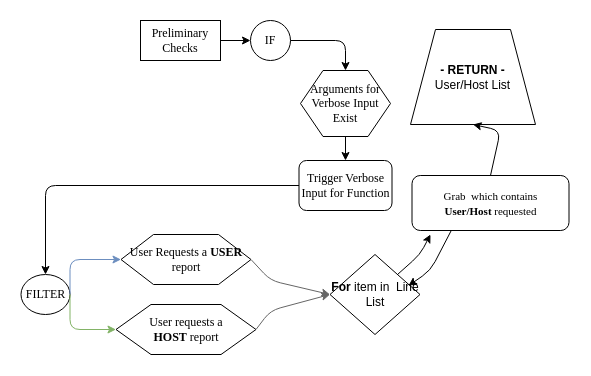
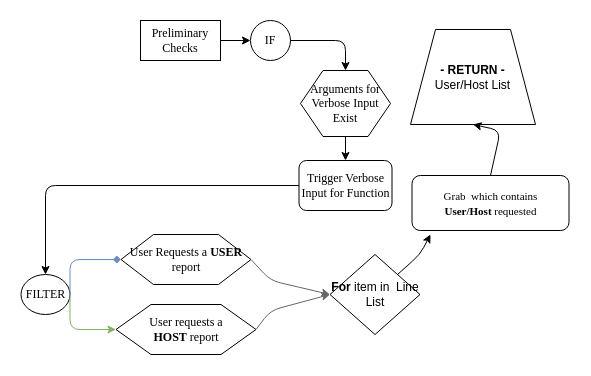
- <mxCell id="22" value="" style="endArrow=classic;html=1;exitX=0.25;exitY=1;exitDx=0;exitDy=0;entryX=0.872;entryY=0.39;entryDx=0;entryDy=0;entryPerimeter=0;" edge="1" parent="1" source="19" target="17"><mxGeometry width="50" height="50" relative="1" as="geometry"><mxPoint x="450" y="310" as="sourcePoint" /><mxPoint x="500" y="260" as="targetPoint" /><Array as="points"><mxPoint x="430" y="270" /></Array></mxGeometry></mxCell>
- <mxCell id="13" value="" style="endArrow=classic;html=1;exitX=1;exitY=0.5;exitDx=0;exitDy=0;entryX=0;entryY=0.5;entryDx=0;entryDy=0;fillColor=#dae8fc;strokeColor=#6c8ebf;" parent="1" source="12" target="9" edge="1"><mxGeometry width="50" height="50" relative="1" as="geometry"><mxPoint x="69.5" y="374" as="sourcePoint" /><mxPoint x="119.5" y="324" as="targetPoint" /><Array as="points"><mxPoint x="69.5" y="259" /></Array></mxGeometry></mxCell>
+ <mxCell id="13" value="" style="endArrow=diamond;html=1;exitX=1;exitY=0.5;exitDx=0;exitDy=0;entryX=0;entryY=0.5;entryDx=0;entryDy=0;fillColor=#dae8fc;strokeColor=#6c8ebf;" parent="1" source="12" target="9" edge="1"><mxGeometry width="50" height="50" relative="1" as="geometry"><mxPoint x="69.5" y="374" as="sourcePoint" /><mxPoint x="119.5" y="324" as="targetPoint" /><Array as="points"><mxPoint x="69.5" y="259" /></Array></mxGeometry></mxCell>
